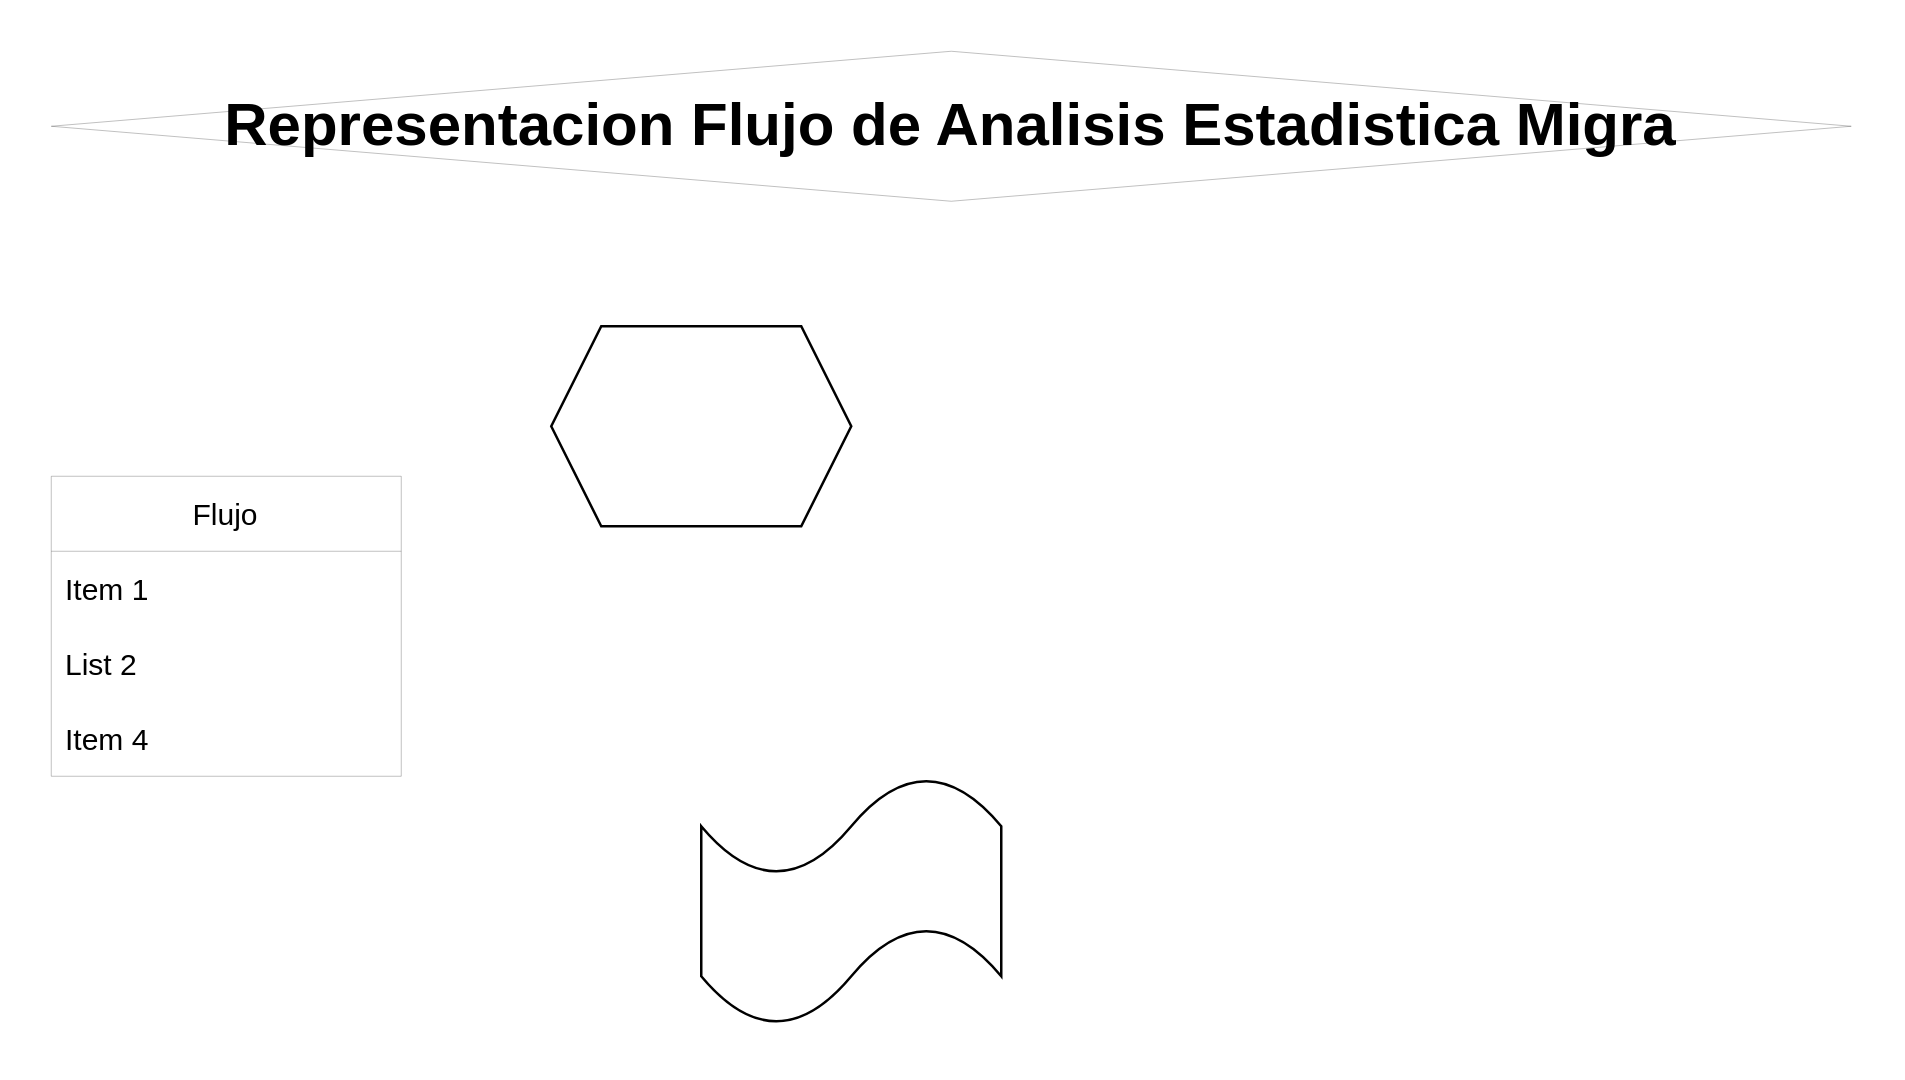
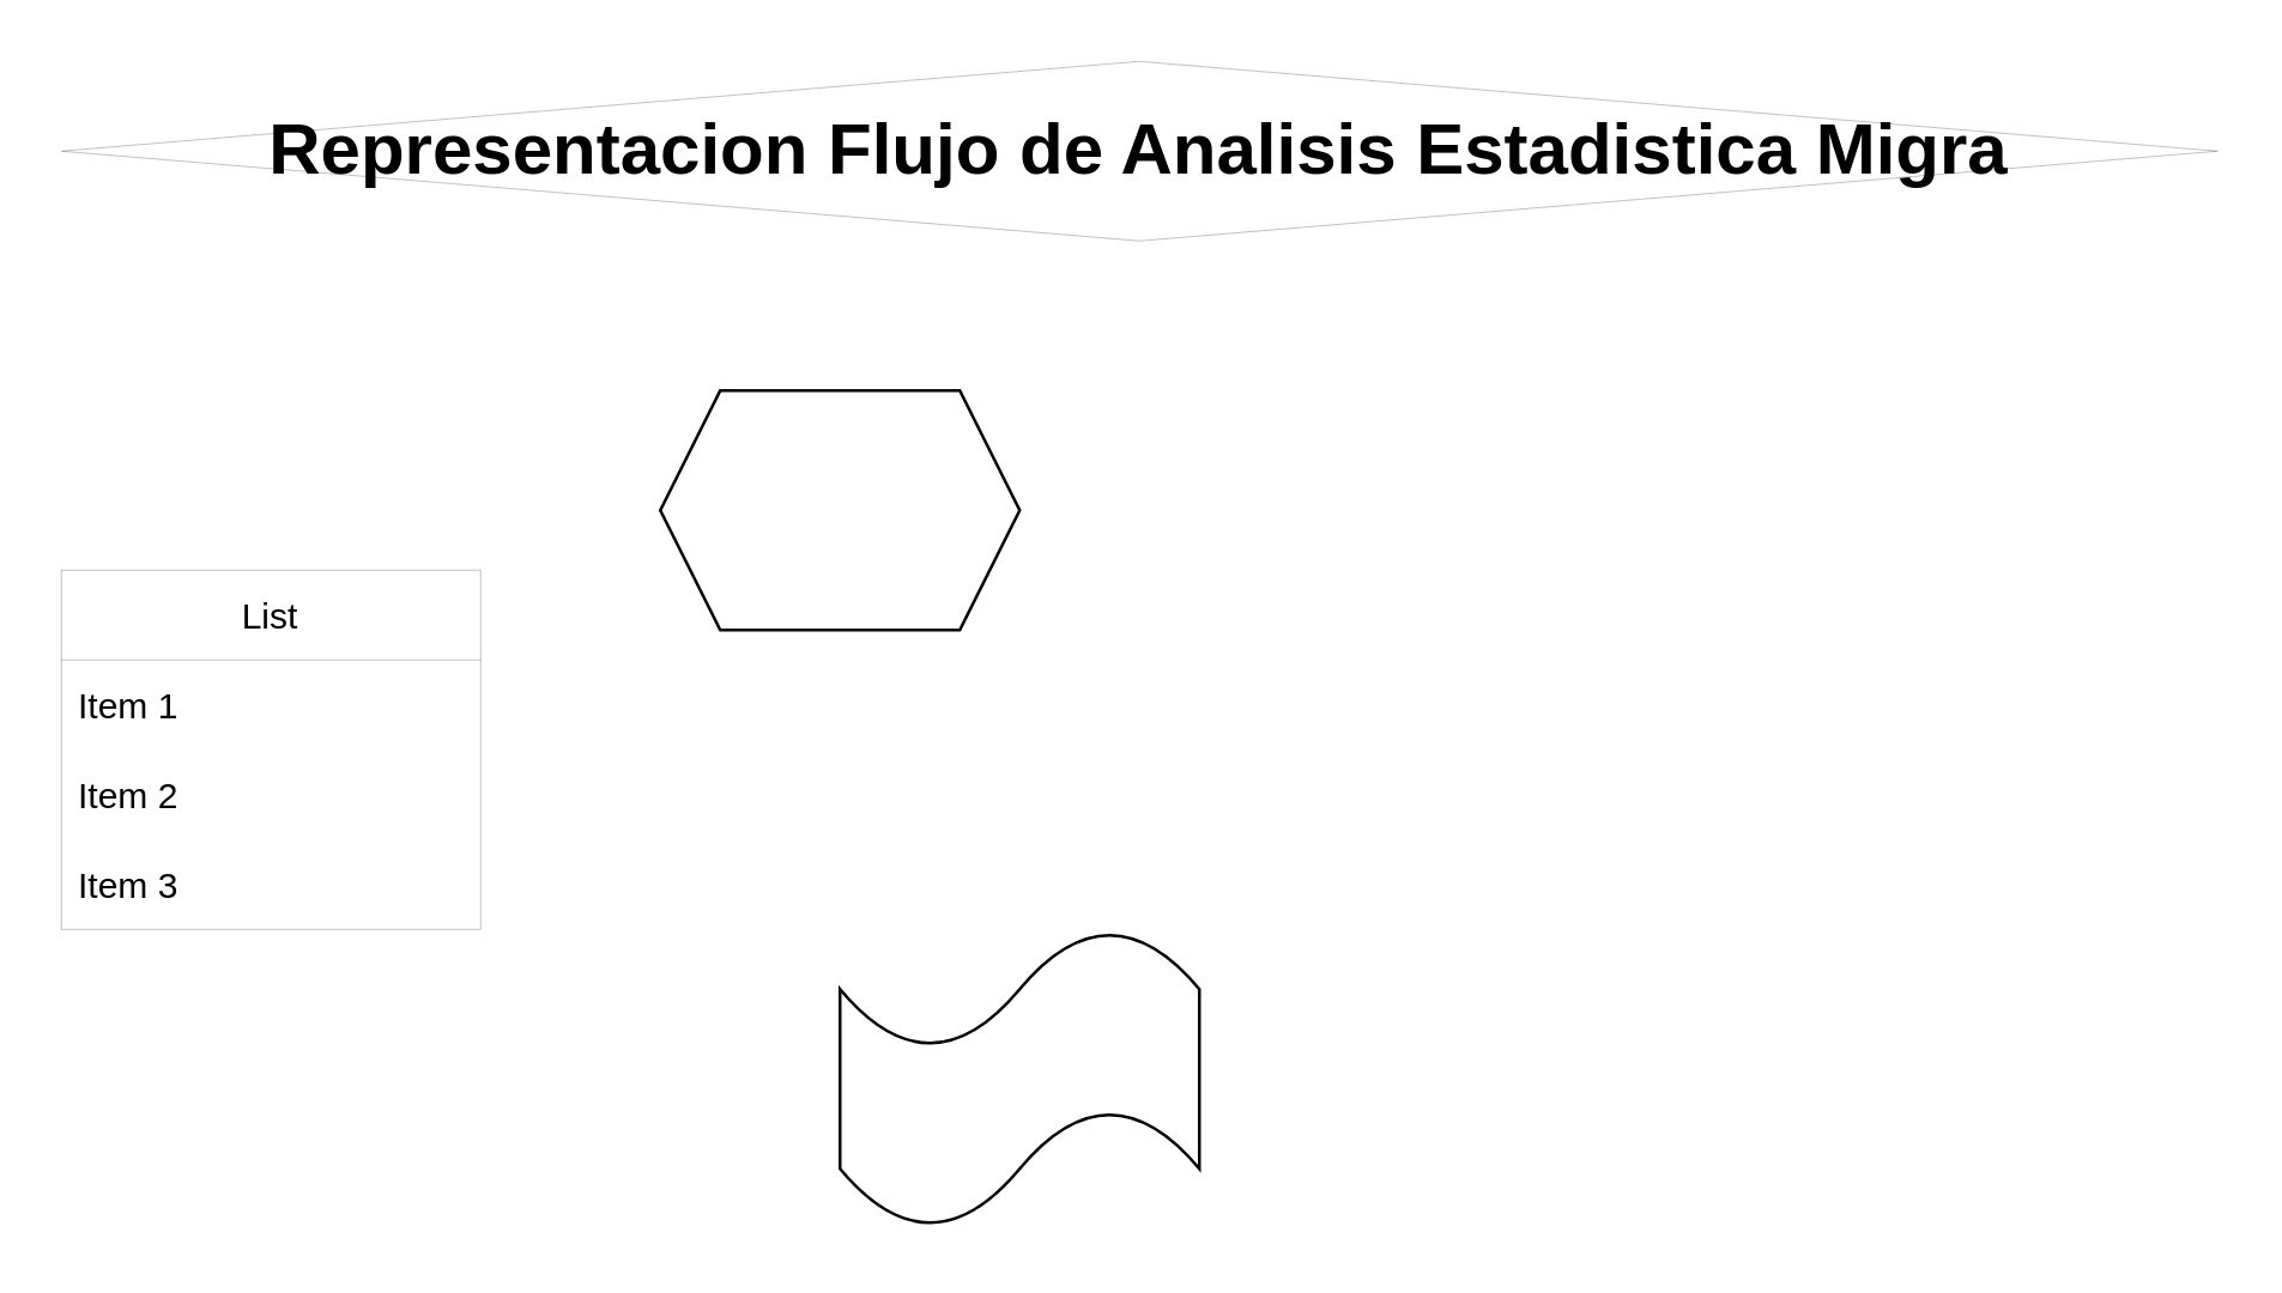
- <mxCell id="3" value="Flujo" style="swimlane;fontStyle=0;childLayout=stackLayout;horizontal=1;startSize=30;horizontalStack=0;resizeParent=1;resizeParentMax=0;resizeLast=0;collapsible=1;marginBottom=0;dashed=1;dashPattern=1 4;strokeWidth=0;fillColor=none;" parent="1" vertex="1"><mxGeometry x="20" y="190" width="140" height="120" as="geometry" /></mxCell>
+ <mxCell id="3" value="List" style="swimlane;fontStyle=0;childLayout=stackLayout;horizontal=1;startSize=30;horizontalStack=0;resizeParent=1;resizeParentMax=0;resizeLast=0;collapsible=1;marginBottom=0;dashed=1;dashPattern=1 4;strokeWidth=0;fillColor=none;" parent="1" vertex="1"><mxGeometry x="20" y="190" width="140" height="120" as="geometry" /></mxCell>
- <mxCell id="5" value="List 2" style="text;strokeColor=none;fillColor=none;align=left;verticalAlign=middle;spacingLeft=4;spacingRight=4;overflow=hidden;points=[[0,0.5],[1,0.5]];portConstraint=eastwest;rotatable=0;dashed=1;dashPattern=1 4;" parent="3" vertex="1"><mxGeometry y="60" width="140" height="30" as="geometry" /></mxCell>
+ <mxCell id="5" value="Item 2" style="text;strokeColor=none;fillColor=none;align=left;verticalAlign=middle;spacingLeft=4;spacingRight=4;overflow=hidden;points=[[0,0.5],[1,0.5]];portConstraint=eastwest;rotatable=0;dashed=1;dashPattern=1 4;" parent="3" vertex="1"><mxGeometry y="60" width="140" height="30" as="geometry" /></mxCell>
- <mxCell id="6" value="Item 4" style="text;strokeColor=none;fillColor=none;align=left;verticalAlign=middle;spacingLeft=4;spacingRight=4;overflow=hidden;points=[[0,0.5],[1,0.5]];portConstraint=eastwest;rotatable=0;dashed=1;dashPattern=1 4;" parent="3" vertex="1"><mxGeometry y="90" width="140" height="30" as="geometry" /></mxCell>
+ <mxCell id="6" value="Item 3" style="text;strokeColor=none;fillColor=none;align=left;verticalAlign=middle;spacingLeft=4;spacingRight=4;overflow=hidden;points=[[0,0.5],[1,0.5]];portConstraint=eastwest;rotatable=0;dashed=1;dashPattern=1 4;" parent="3" vertex="1"><mxGeometry y="90" width="140" height="30" as="geometry" /></mxCell>
